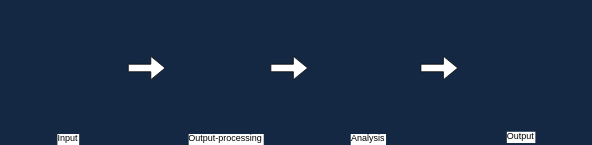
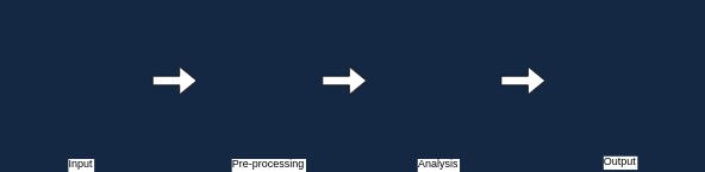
- <mxCell id="3" value="Output-processing" style="shape=image;verticalLabelPosition=bottom;labelBackgroundColor=default;verticalAlign=top;aspect=fixed;imageAspect=0;image=https://cdn-icons-png.flaticon.com/512/4149/4149680.png;" vertex="1" parent="1"><mxGeometry x="230" y="30" width="140" height="140" as="geometry" /></mxCell>
+ <mxCell id="3" value="Pre-processing" style="shape=image;verticalLabelPosition=bottom;labelBackgroundColor=default;verticalAlign=top;aspect=fixed;imageAspect=0;image=https://cdn-icons-png.flaticon.com/512/4149/4149680.png;" vertex="1" parent="1"><mxGeometry x="230" y="30" width="140" height="140" as="geometry" /></mxCell>
